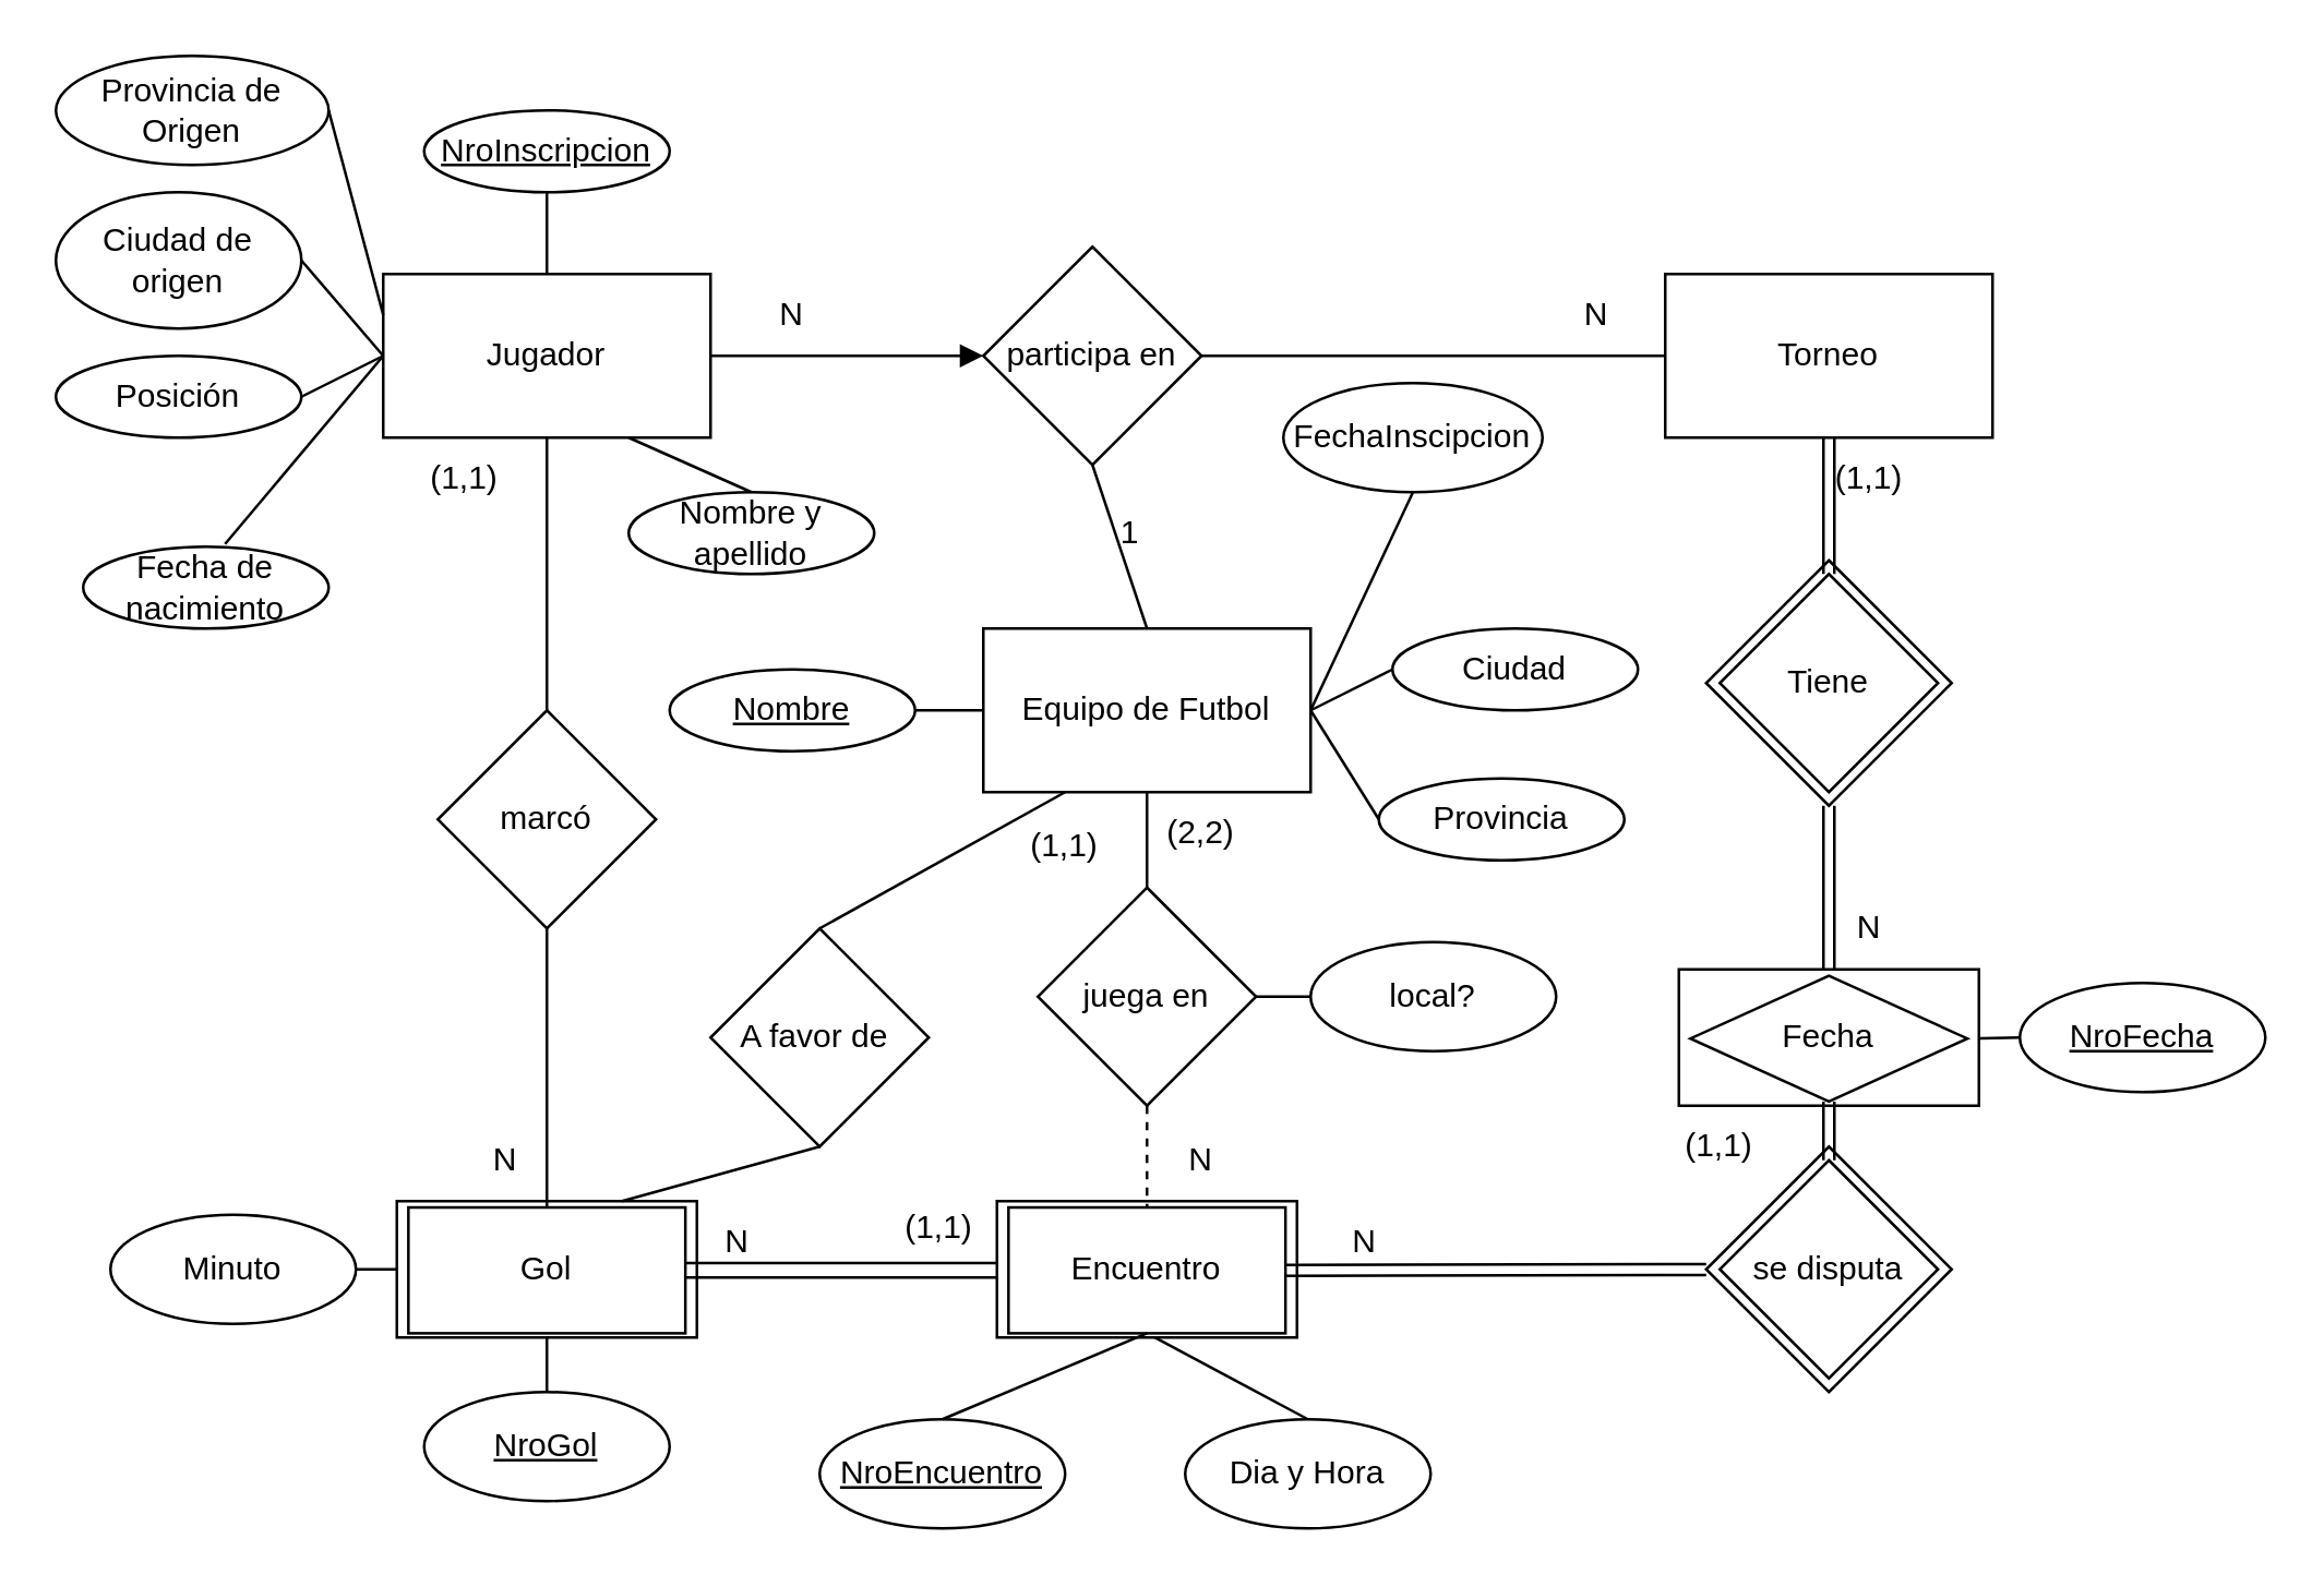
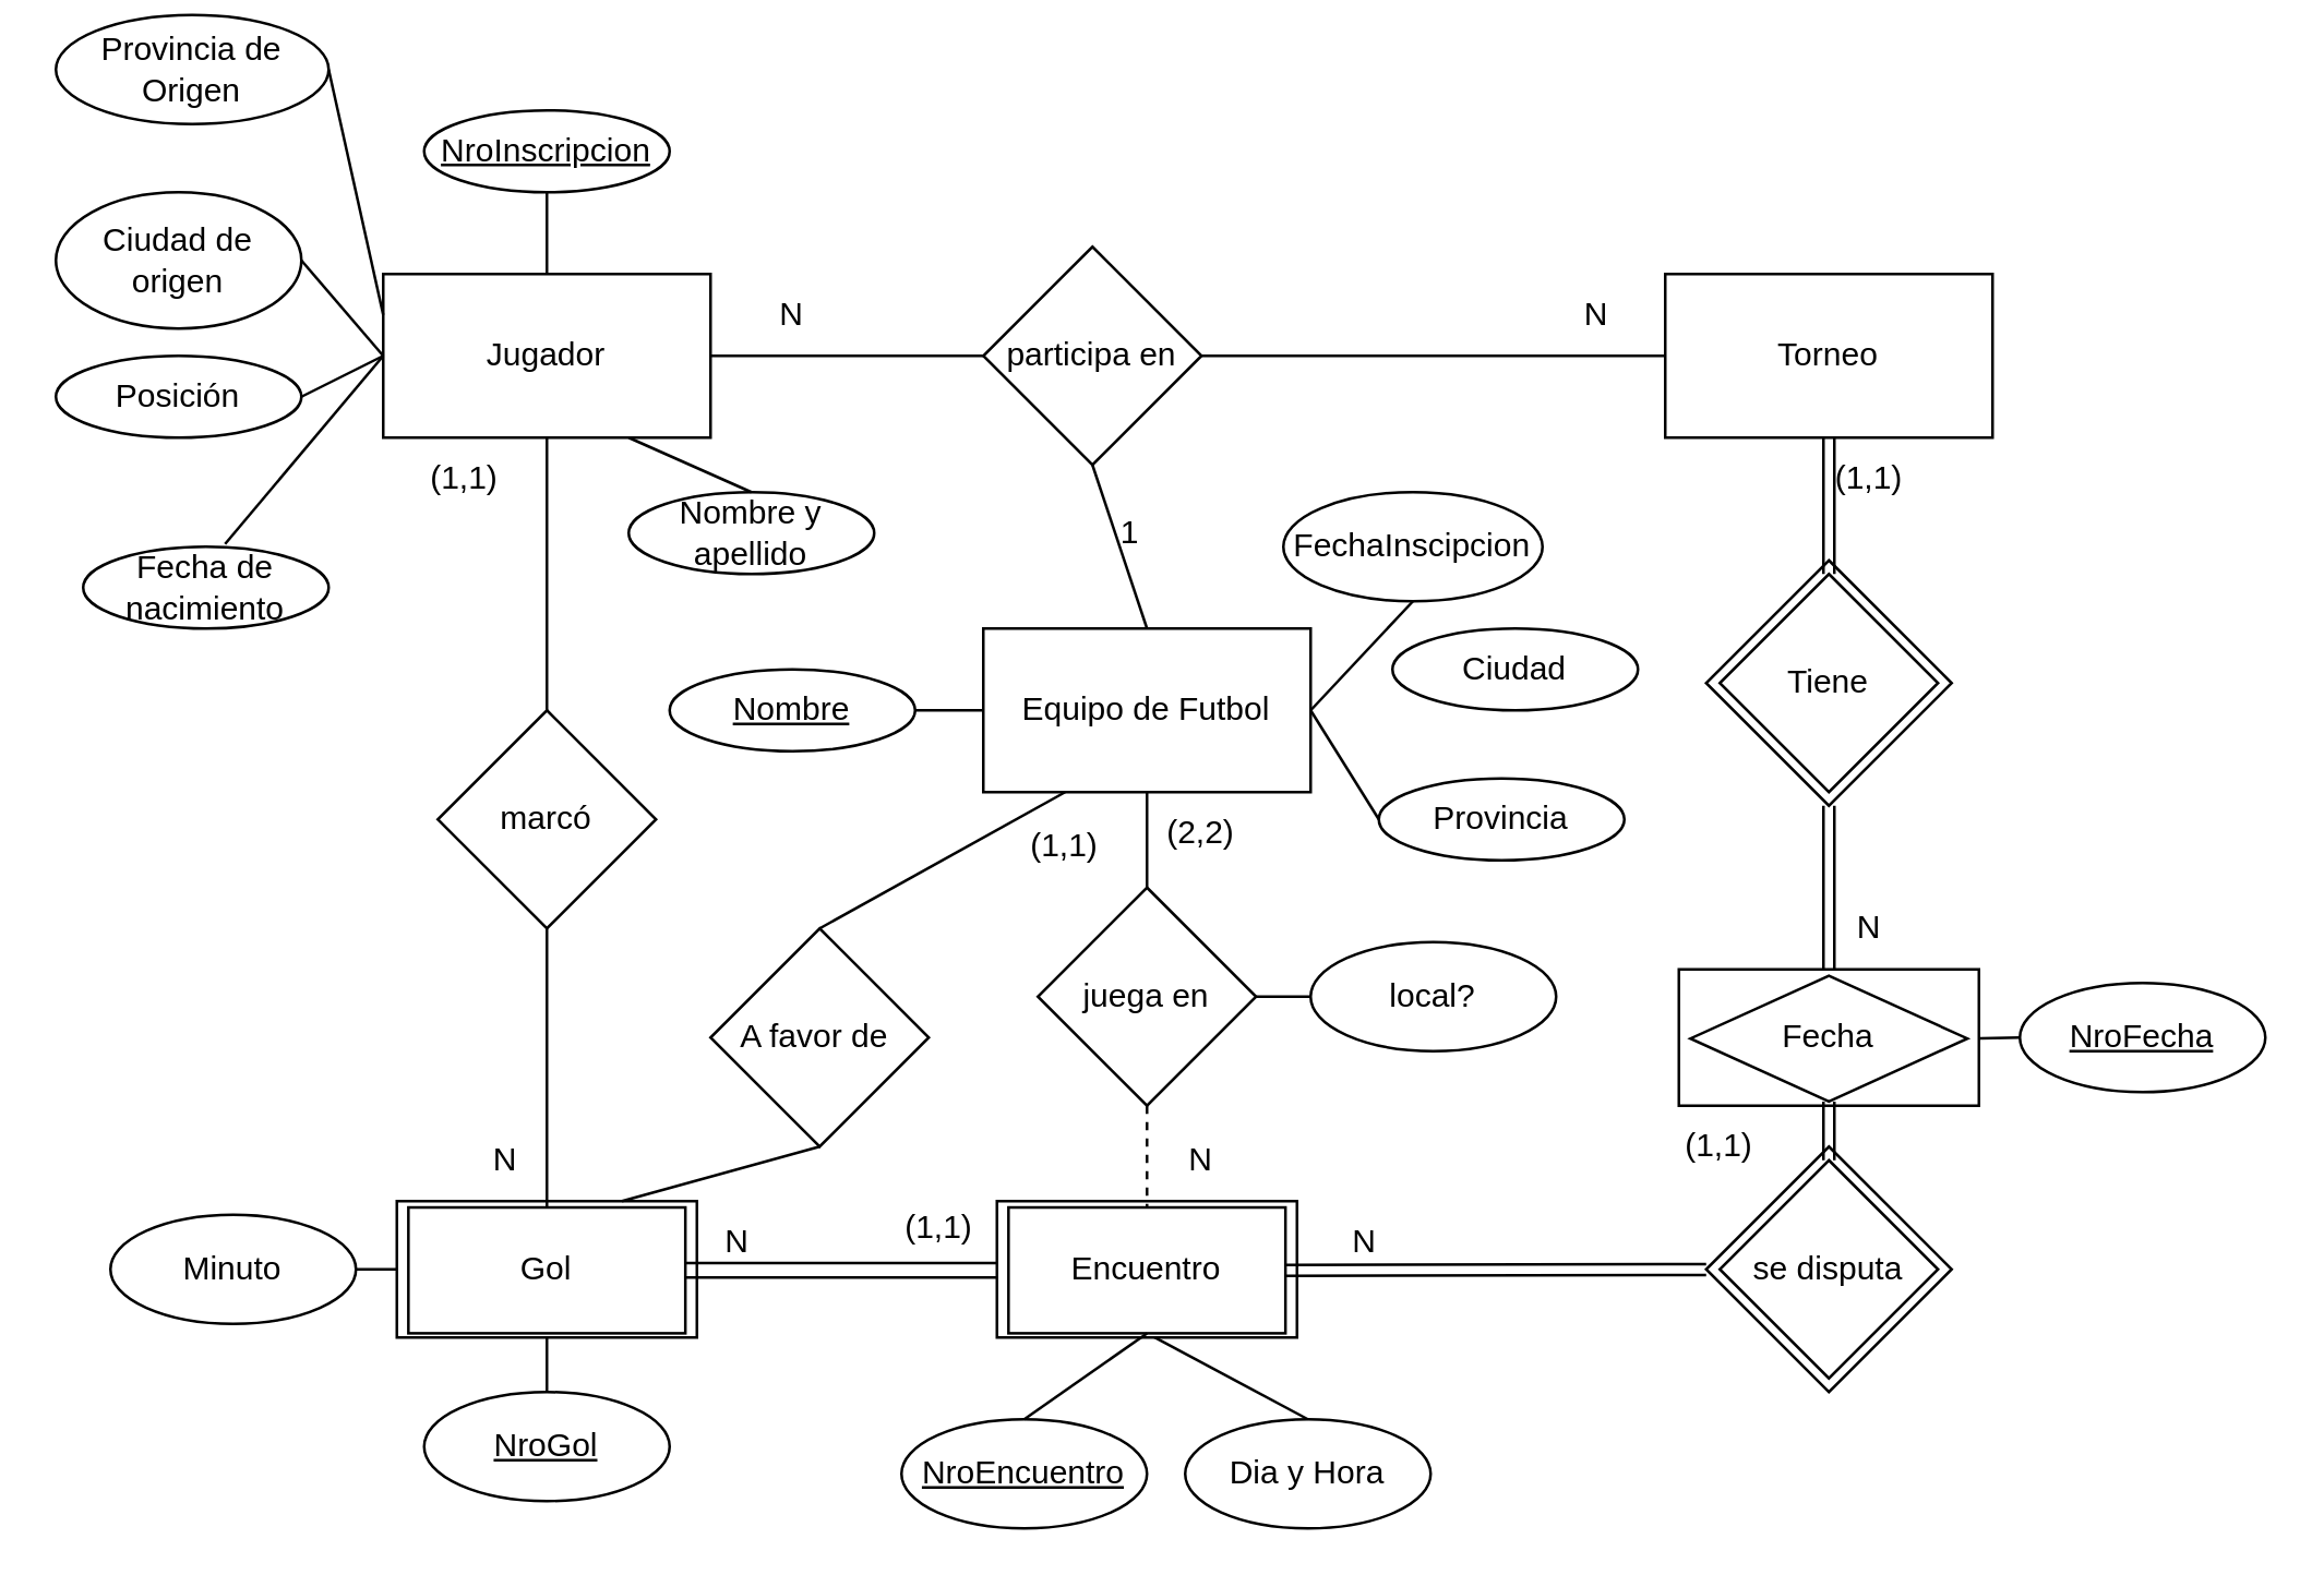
- <mxCell id="54" value="Provincia de Origen" style="ellipse;whiteSpace=wrap;html=1;strokeColor=default;fontFamily=Helvetica;fontSize=12;fontColor=default;fillColor=default;" vertex="1" parent="1"><mxGeometry y="20" width="100" height="40" as="geometry" x="20" /></mxCell>
+ <mxCell id="54" value="Provincia de Origen" style="ellipse;whiteSpace=wrap;html=1;strokeColor=default;fontFamily=Helvetica;fontSize=12;fontColor=default;fillColor=default;" vertex="1" parent="1"><mxGeometry x="20" y="5" width="100" height="40" as="geometry" /></mxCell>
- <mxCell id="7" value="" style="endArrow=block;html=1;rounded=0;entryX=0;entryY=0.5;entryDx=0;entryDy=0;exitX=1;exitY=0.5;exitDx=0;exitDy=0;" parent="1" source="4" target="6" edge="1"><mxGeometry width="50" height="50" relative="1" as="geometry"><mxPoint x="260" y="190" as="sourcePoint" /><mxPoint x="380" y="190" as="targetPoint" /></mxGeometry></mxCell>
+ <mxCell id="7" value="" style="endArrow=none;html=1;rounded=0;entryX=0;entryY=0.5;entryDx=0;entryDy=0;exitX=1;exitY=0.5;exitDx=0;exitDy=0;" parent="1" source="4" target="6" edge="1"><mxGeometry width="50" height="50" relative="1" as="geometry"><mxPoint x="260" y="190" as="sourcePoint" /><mxPoint x="380" y="190" as="targetPoint" /></mxGeometry></mxCell>
- <mxCell id="23" value="FechaInscipcion&lt;br&gt;" style="ellipse;whiteSpace=wrap;html=1;" parent="1" vertex="1"><mxGeometry x="470" y="140" width="95" height="40" as="geometry" /></mxCell>
+ <mxCell id="23" value="FechaInscipcion&lt;br&gt;" style="ellipse;whiteSpace=wrap;html=1;" parent="1" vertex="1"><mxGeometry x="470" y="180" width="95" height="40" as="geometry" /></mxCell>
- <mxCell id="21" value="" style="endArrow=none;html=1;rounded=0;entryX=0;entryY=0.5;entryDx=0;entryDy=0;exitX=1;exitY=0.5;exitDx=0;exitDy=0;" parent="1" source="3" target="19" edge="1"><mxGeometry width="50" height="50" relative="1" as="geometry"><mxPoint x="430" y="240" as="sourcePoint" /><mxPoint x="430" y="210" as="targetPoint" /></mxGeometry></mxCell>
- <mxCell id="63" value="&lt;u&gt;NroEncuentro&lt;/u&gt;" style="ellipse;whiteSpace=wrap;html=1;strokeColor=default;fontFamily=Helvetica;fontSize=12;fontColor=default;fillColor=default;" vertex="1" parent="1"><mxGeometry x="300" y="520" width="90" height="40" as="geometry" /></mxCell>
+ <mxCell id="63" value="&lt;u&gt;NroEncuentro&lt;/u&gt;" style="ellipse;whiteSpace=wrap;html=1;strokeColor=default;fontFamily=Helvetica;fontSize=12;fontColor=default;fillColor=default;" vertex="1" parent="1"><mxGeometry x="330" y="520" width="90" height="40" as="geometry" /></mxCell>
